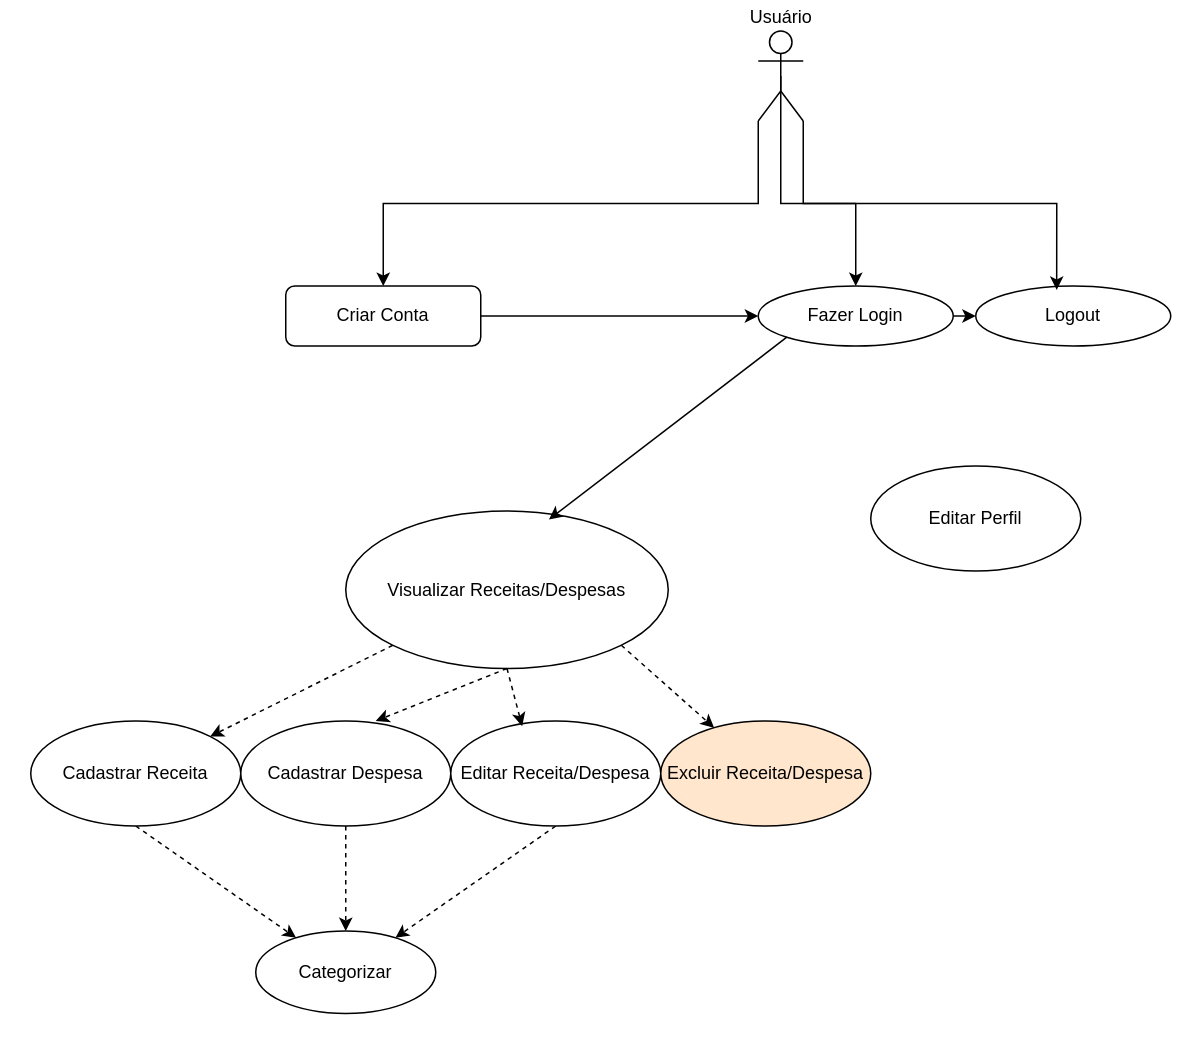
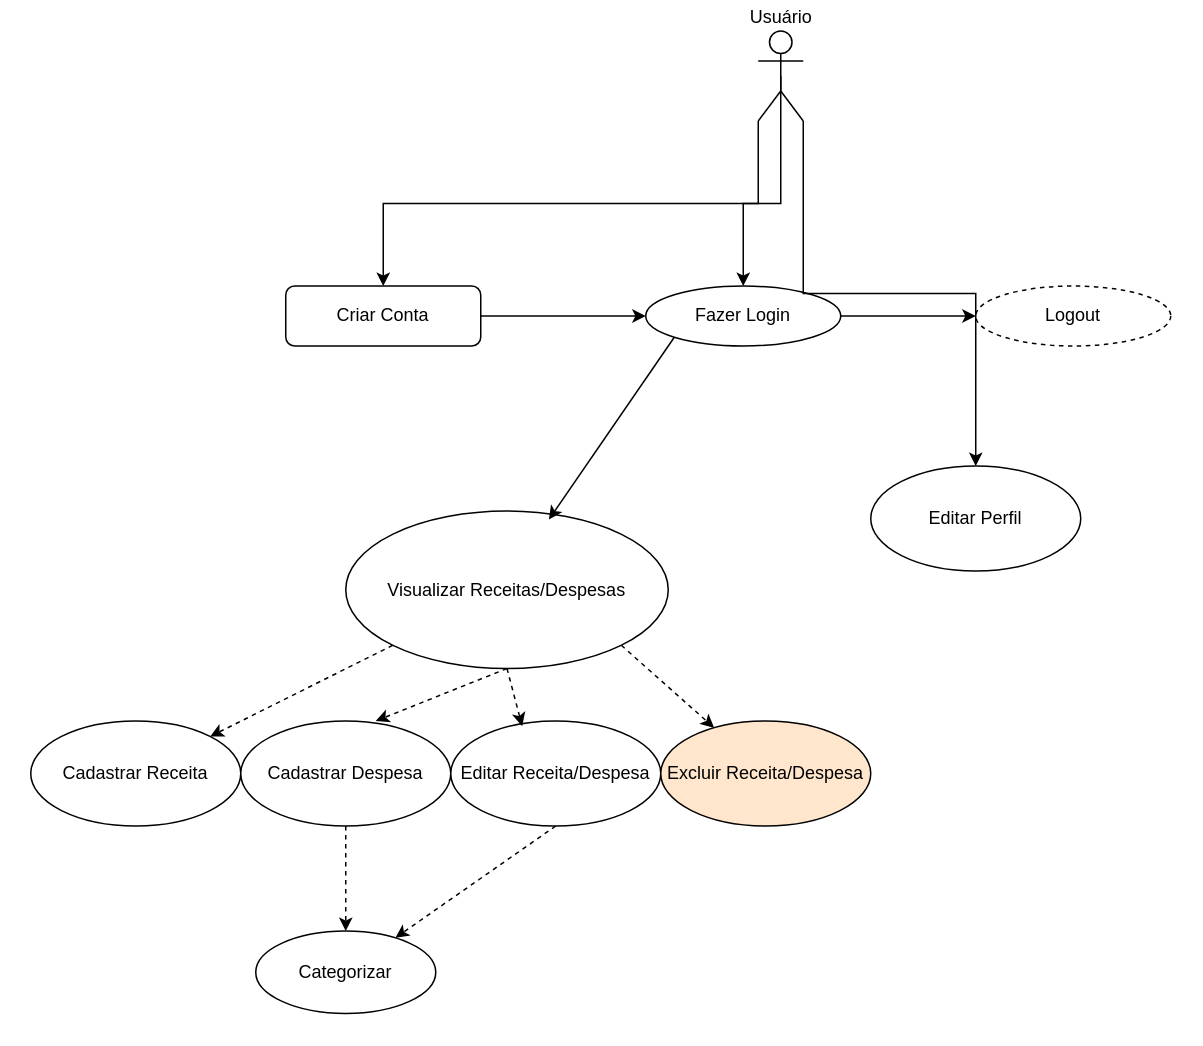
- <mxCell id="10" style="edgeStyle=orthogonalEdgeStyle;rounded=0;orthogonalLoop=1;jettySize=auto;html=1;exitX=1;exitY=1;exitDx=0;exitDy=0;exitPerimeter=0;entryX=0.415;entryY=0.066;entryDx=0;entryDy=0;entryPerimeter=0;" parent="1" source="4" target="9" edge="1"><mxGeometry relative="1" as="geometry" /></mxCell>
+ <mxCell id="10" style="edgeStyle=orthogonalEdgeStyle;rounded=0;orthogonalLoop=1;jettySize=auto;html=1;exitX=1;exitY=1;exitDx=0;exitDy=0;exitPerimeter=0;" parent="1" source="4" target="14" edge="1"><mxGeometry relative="1" as="geometry" /></mxCell>
- <mxCell id="8" value="Fazer Login" style="ellipse;whiteSpace=wrap;html=1;" parent="1" vertex="1"><mxGeometry x="505" y="190" width="130" height="40" as="geometry" /></mxCell>
+ <mxCell id="8" value="Fazer Login" style="ellipse;whiteSpace=wrap;html=1;" parent="1" vertex="1"><mxGeometry x="430" y="190" width="130" height="40" as="geometry" /></mxCell>
- <mxCell id="9" value="Logout" style="ellipse;whiteSpace=wrap;html=1;" parent="1" vertex="1"><mxGeometry x="650" y="190" width="130" height="40" as="geometry" /></mxCell>
+ <mxCell id="9" value="Logout" style="ellipse;whiteSpace=wrap;html=1;dashed=1;" parent="1" vertex="1"><mxGeometry x="650" y="190" width="130" height="40" as="geometry" /></mxCell>
- <mxCell id="16" style="rounded=0;orthogonalLoop=1;jettySize=auto;html=1;exitX=0.5;exitY=1;exitDx=0;exitDy=0;dashed=1;" parent="1" source="17" target="25" edge="1"><mxGeometry relative="1" as="geometry" /></mxCell>
